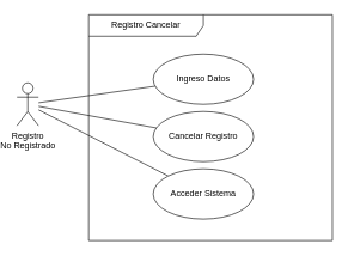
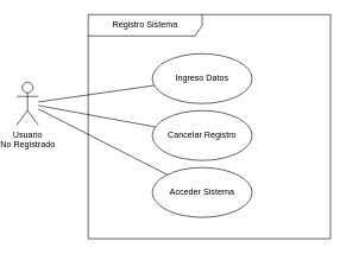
- <mxCell id="9" value="Registro Cancelar" style="shape=umlFrame;whiteSpace=wrap;html=1;pointerEvents=0;recursiveResize=0;container=1;collapsible=0;width=160;" vertex="1" parent="1"><mxGeometry x="120" y="20" width="340" height="315" as="geometry" /></mxCell>
+ <mxCell id="9" value="Registro Sistema" style="shape=umlFrame;whiteSpace=wrap;html=1;pointerEvents=0;recursiveResize=0;container=1;collapsible=0;width=160;" vertex="1" parent="1"><mxGeometry x="120" y="20" width="340" height="315" as="geometry" /></mxCell>
- <mxCell id="5" value="Registro &lt;br&gt;No Registrado" style="shape=umlActor;verticalLabelPosition=bottom;verticalAlign=top;html=1;outlineConnect=0;" vertex="1" parent="1"><mxGeometry x="20" y="115" width="30" height="60" as="geometry" /></mxCell>
+ <mxCell id="5" value="Usuario &lt;br&gt;No Registrado" style="shape=umlActor;verticalLabelPosition=bottom;verticalAlign=top;html=1;outlineConnect=0;" vertex="1" parent="1"><mxGeometry x="20" y="115" width="30" height="60" as="geometry" /></mxCell>
